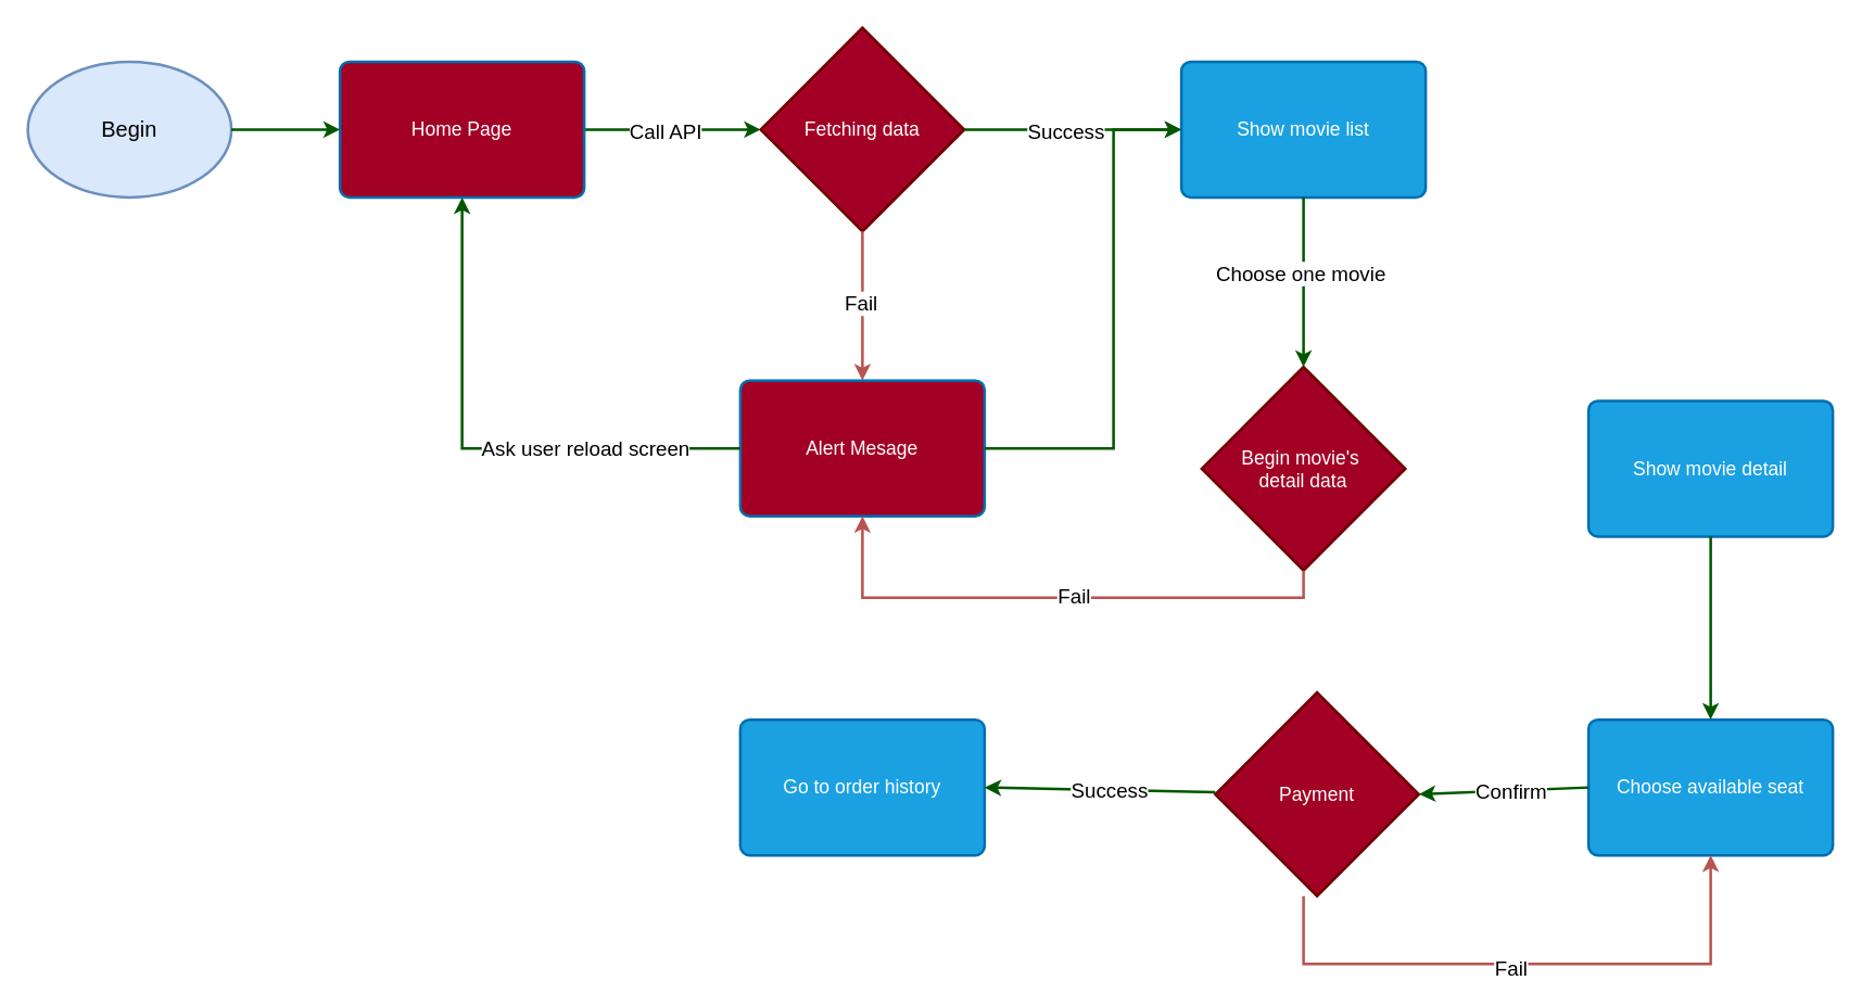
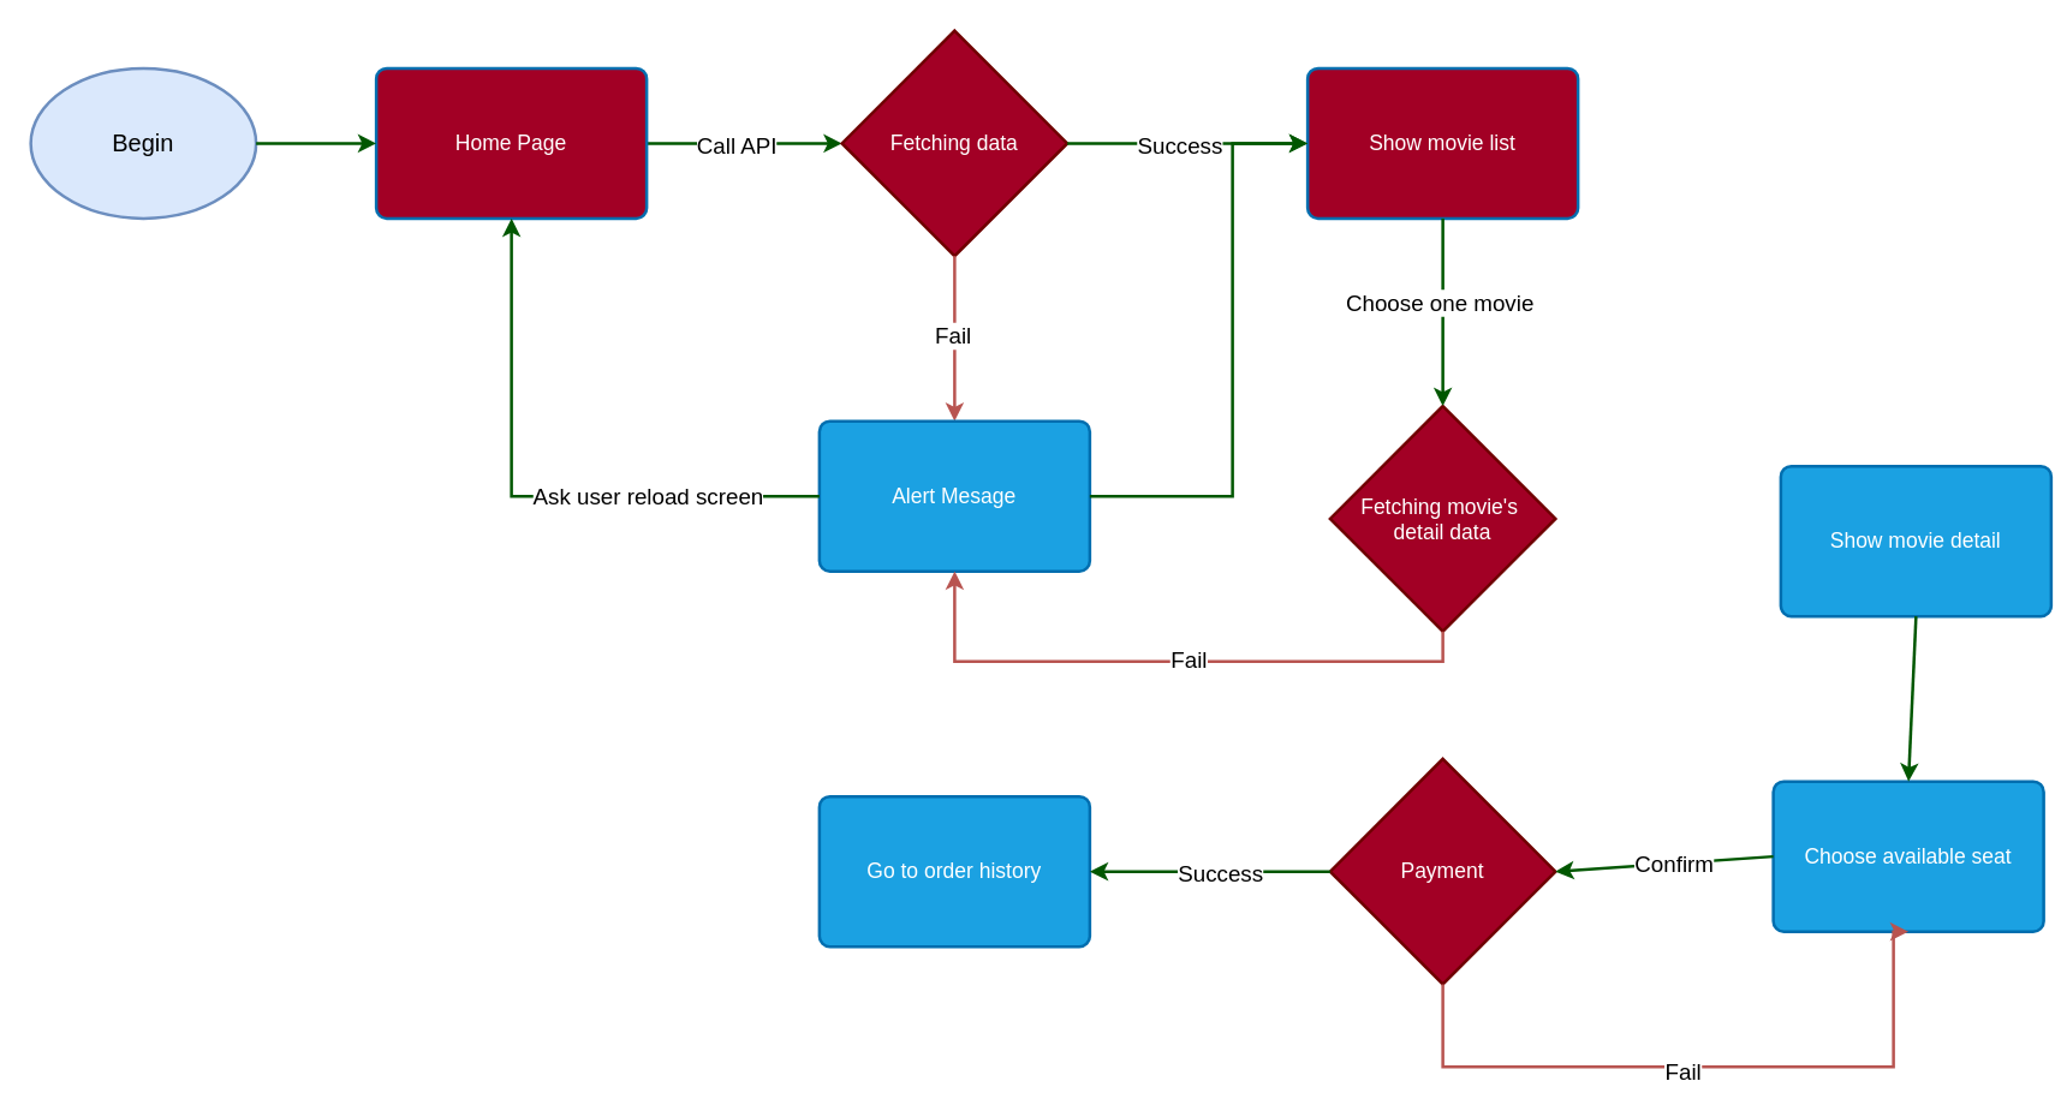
- <mxCell id="10" value="&lt;span style=&quot;font-size: 14px;&quot;&gt;Show movie list&lt;/span&gt;" style="rounded=1;whiteSpace=wrap;html=1;absoluteArcSize=1;arcSize=14;strokeWidth=2;fillColor=#1ba1e2;strokeColor=#006EAF;fontColor=#ffffff;" vertex="1" parent="1"><mxGeometry x="870" y="45" width="180" height="100" as="geometry" /></mxCell>
+ <mxCell id="10" value="&lt;span style=&quot;font-size: 14px;&quot;&gt;Show movie list&lt;/span&gt;" style="rounded=1;whiteSpace=wrap;html=1;absoluteArcSize=1;arcSize=14;strokeWidth=2;fillColor=#a20025;strokeColor=#006EAF;fontColor=#ffffff;" vertex="1" parent="1"><mxGeometry x="870" y="45" width="180" height="100" as="geometry" /></mxCell>
- <mxCell id="8" value="&lt;span style=&quot;font-size: 14px;&quot;&gt;Alert Mesage&lt;/span&gt;" style="rounded=1;whiteSpace=wrap;html=1;absoluteArcSize=1;arcSize=14;strokeWidth=2;fillColor=#a20025;strokeColor=#006EAF;fontColor=#ffffff;" vertex="1" parent="1"><mxGeometry x="545" y="280" width="180" height="100" as="geometry" /></mxCell>
+ <mxCell id="8" value="&lt;span style=&quot;font-size: 14px;&quot;&gt;Alert Mesage&lt;/span&gt;" style="rounded=1;whiteSpace=wrap;html=1;absoluteArcSize=1;arcSize=14;strokeWidth=2;fillColor=#1ba1e2;strokeColor=#006EAF;fontColor=#ffffff;" vertex="1" parent="1"><mxGeometry x="545" y="280" width="180" height="100" as="geometry" /></mxCell>
- <mxCell id="15" value="&lt;font style=&quot;font-size: 14px;&quot;&gt;Begin movie's&amp;nbsp;&lt;/font&gt;&lt;div&gt;&lt;font style=&quot;font-size: 14px;&quot;&gt;detail data&lt;/font&gt;&lt;/div&gt;" style="strokeWidth=2;html=1;shape=mxgraph.flowchart.decision;whiteSpace=wrap;fillColor=#a20025;fontColor=#ffffff;strokeColor=#6F0000;" vertex="1" parent="1"><mxGeometry x="885" y="270" width="150" height="150" as="geometry" /></mxCell>
+ <mxCell id="15" value="&lt;font style=&quot;font-size: 14px;&quot;&gt;Fetching movie's&amp;nbsp;&lt;/font&gt;&lt;div&gt;&lt;font style=&quot;font-size: 14px;&quot;&gt;detail data&lt;/font&gt;&lt;/div&gt;" style="strokeWidth=2;html=1;shape=mxgraph.flowchart.decision;whiteSpace=wrap;fillColor=#a20025;fontColor=#ffffff;strokeColor=#6F0000;" vertex="1" parent="1"><mxGeometry x="885" y="270" width="150" height="150" as="geometry" /></mxCell>
- <mxCell id="14" value="&lt;span style=&quot;font-size: 14px;&quot;&gt;Show movie detail&lt;/span&gt;" style="rounded=1;whiteSpace=wrap;html=1;absoluteArcSize=1;arcSize=14;strokeWidth=2;fillColor=#1ba1e2;strokeColor=#006EAF;fontColor=#ffffff;" vertex="1" parent="1"><mxGeometry x="1170" y="295" width="180" height="100" as="geometry" /></mxCell>
+ <mxCell id="14" value="&lt;span style=&quot;font-size: 14px;&quot;&gt;Show movie detail&lt;/span&gt;" style="rounded=1;whiteSpace=wrap;html=1;absoluteArcSize=1;arcSize=14;strokeWidth=2;fillColor=#1ba1e2;strokeColor=#006EAF;fontColor=#ffffff;" vertex="1" parent="1"><mxGeometry x="1185" y="310" width="180" height="100" as="geometry" /></mxCell>
- <mxCell id="21" value="&lt;span style=&quot;font-size: 14px;&quot;&gt;Choose available seat&lt;/span&gt;" style="rounded=1;whiteSpace=wrap;html=1;absoluteArcSize=1;arcSize=14;strokeWidth=2;fillColor=#1ba1e2;strokeColor=#006EAF;fontColor=#ffffff;" vertex="1" parent="1"><mxGeometry x="1170" y="530" width="180" height="100" as="geometry" /></mxCell>
+ <mxCell id="21" value="&lt;span style=&quot;font-size: 14px;&quot;&gt;Choose available seat&lt;/span&gt;" style="rounded=1;whiteSpace=wrap;html=1;absoluteArcSize=1;arcSize=14;strokeWidth=2;fillColor=#1ba1e2;strokeColor=#006EAF;fontColor=#ffffff;" vertex="1" parent="1"><mxGeometry x="1180" y="520" width="180" height="100" as="geometry" /></mxCell>
- <mxCell id="23" value="&lt;span style=&quot;font-size: 14px;&quot;&gt;Payment&lt;/span&gt;" style="strokeWidth=2;html=1;shape=mxgraph.flowchart.decision;whiteSpace=wrap;fillColor=#a20025;fontColor=#ffffff;strokeColor=#6F0000;" vertex="1" parent="1"><mxGeometry x="895" y="510" width="150" height="150" as="geometry" /></mxCell>
+ <mxCell id="23" value="&lt;span style=&quot;font-size: 14px;&quot;&gt;Payment&lt;/span&gt;" style="strokeWidth=2;html=1;shape=mxgraph.flowchart.decision;whiteSpace=wrap;fillColor=#a20025;fontColor=#ffffff;strokeColor=#6F0000;" vertex="1" parent="1"><mxGeometry x="885" y="505" width="150" height="150" as="geometry" /></mxCell>
